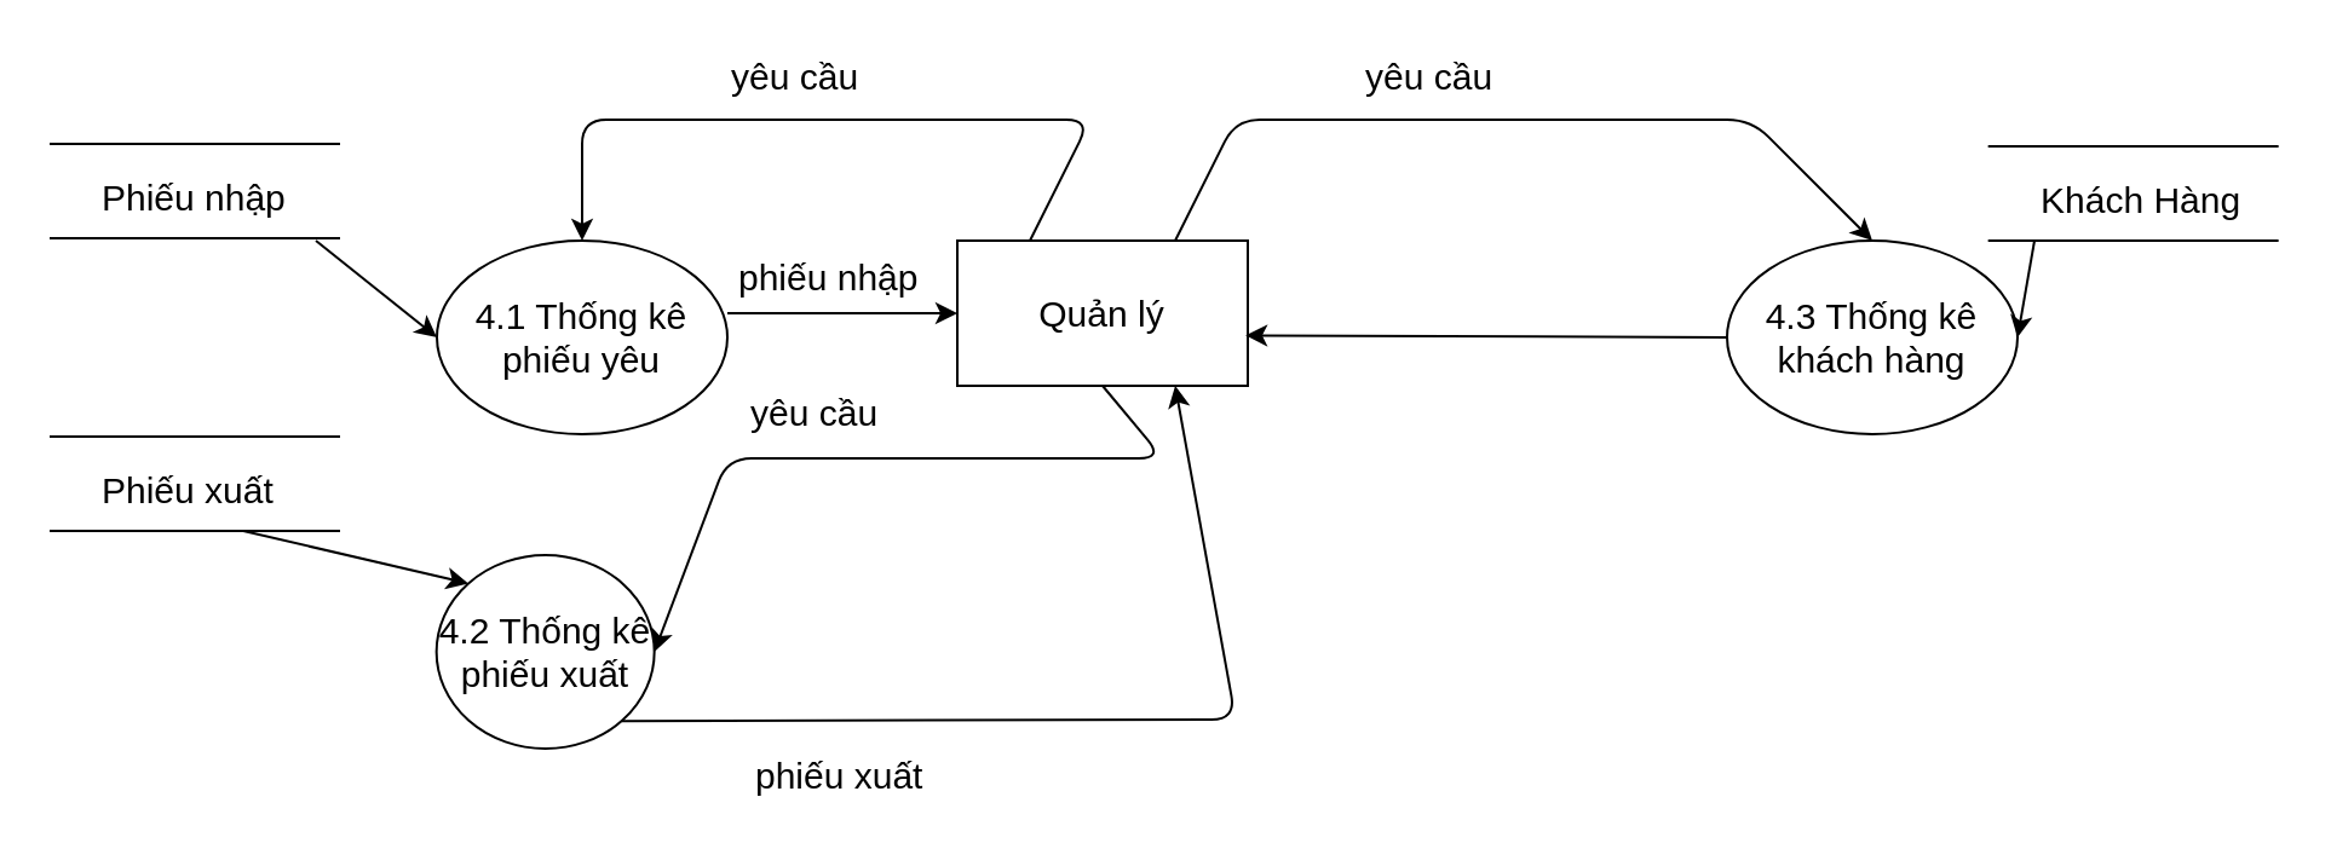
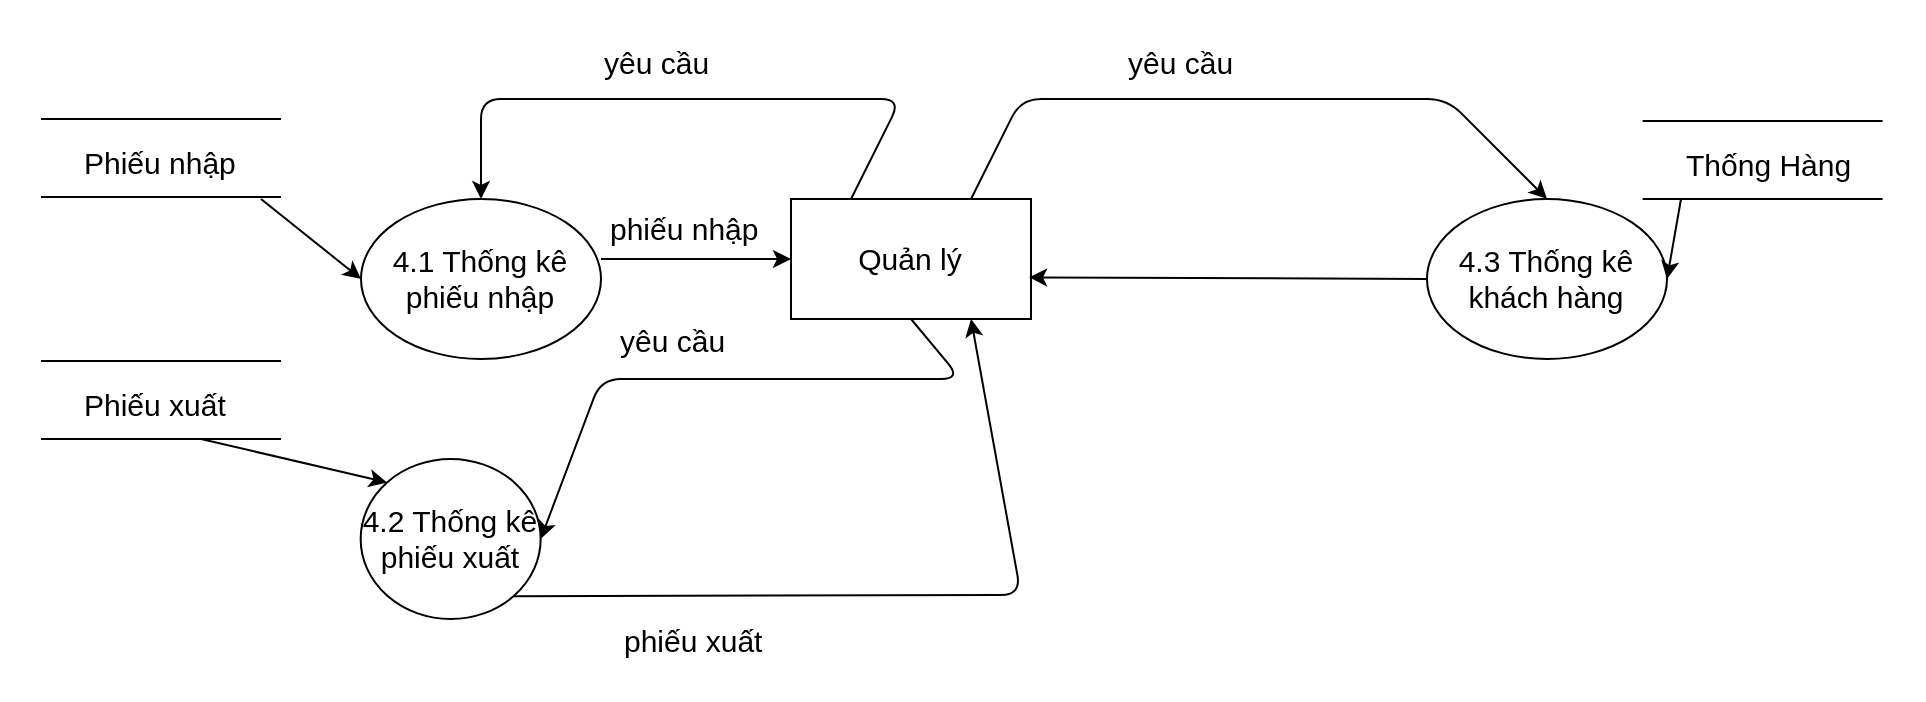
- <mxCell id="15" value="Khách Hàng" style="text;html=1;resizable=0;points=[];autosize=1;align=left;verticalAlign=top;spacingTop=-4;fontSize=15;" parent="1" vertex="1"><mxGeometry x="840.833" y="71" width="100" height="20" as="geometry" /></mxCell>
+ <mxCell id="15" value="Thống Hàng" style="text;html=1;resizable=0;points=[];autosize=1;align=left;verticalAlign=top;spacingTop=-4;fontSize=15;" parent="1" vertex="1"><mxGeometry x="840.833" y="71" width="100" height="20" as="geometry" /></mxCell>
- <mxCell id="2" value="4.1 Thống kê phiếu yêu" style="ellipse;whiteSpace=wrap;html=1;fontSize=15;" parent="1" vertex="1"><mxGeometry x="180" y="99" width="120" height="80" as="geometry" /></mxCell>
+ <mxCell id="2" value="4.1 Thống kê phiếu nhập" style="ellipse;whiteSpace=wrap;html=1;fontSize=15;" parent="1" vertex="1"><mxGeometry x="180" y="99" width="120" height="80" as="geometry" /></mxCell>
